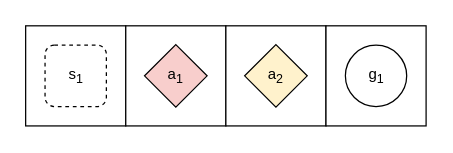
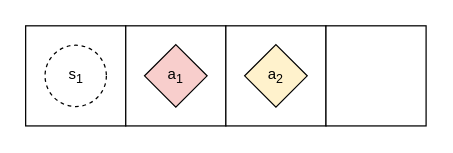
- <mxCell id="6" value="s&lt;sub&gt;1&lt;/sub&gt;" style="whiteSpace=wrap;html=1;aspect=fixed;dashed=1;rounded=1;" vertex="1" parent="1"><mxGeometry x="35.5" y="35.5" width="49" height="49" as="geometry" /></mxCell>
+ <mxCell id="6" value="s&lt;sub&gt;1&lt;/sub&gt;" style="ellipse;whiteSpace=wrap;html=1;aspect=fixed;dashed=1;" vertex="1" parent="1"><mxGeometry x="35.5" y="35.5" width="49" height="49" as="geometry" /></mxCell>
- <mxCell id="9" value="g&lt;sub&gt;1&lt;/sub&gt;" style="ellipse;whiteSpace=wrap;html=1;aspect=fixed;" vertex="1" parent="1"><mxGeometry x="275.5" y="35.5" width="49" height="49" as="geometry" /></mxCell>
